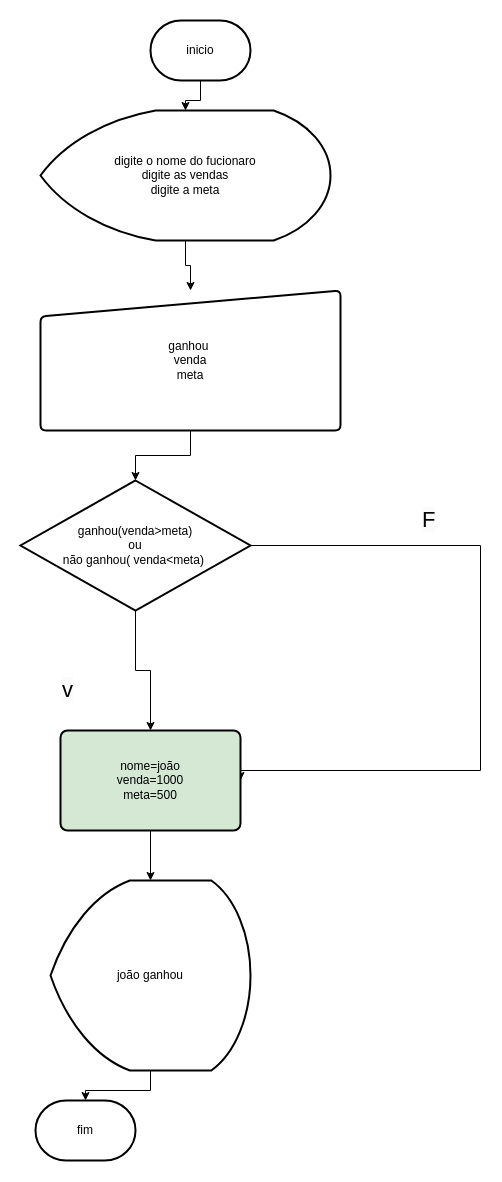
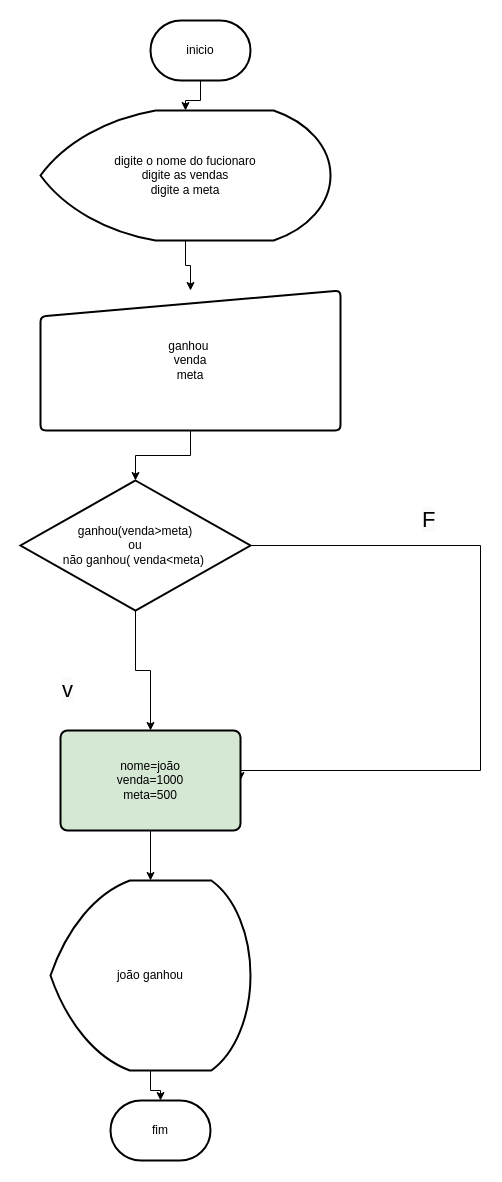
- <mxCell id="17" value="fim" style="strokeWidth=2;html=1;shape=mxgraph.flowchart.terminator;whiteSpace=wrap;" vertex="1" parent="1"><mxGeometry x="35" y="1100" width="100" height="60" as="geometry" /></mxCell>
+ <mxCell id="17" value="fim" style="strokeWidth=2;html=1;shape=mxgraph.flowchart.terminator;whiteSpace=wrap;" vertex="1" parent="1"><mxGeometry x="110" y="1100" width="100" height="60" as="geometry" /></mxCell>
